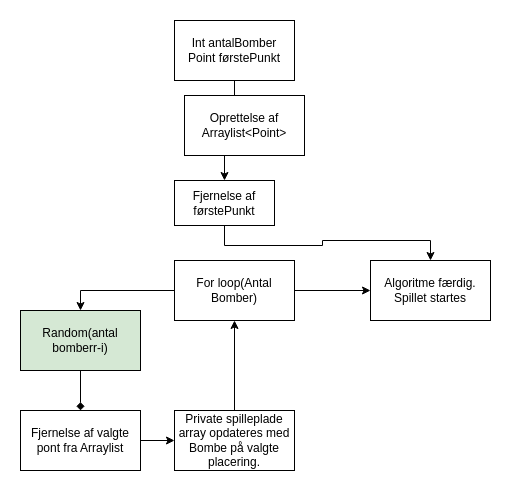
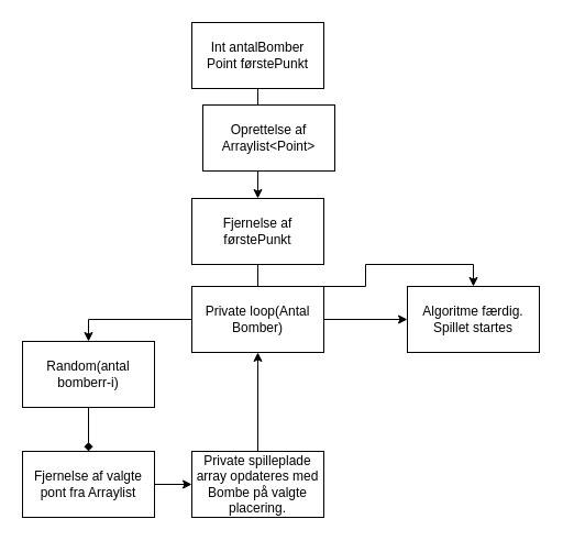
- <mxCell id="7" value="Fjernelse af førstePunkt" style="rounded=0;whiteSpace=wrap;html=1;" vertex="1" parent="1"><mxGeometry x="174" y="180" width="100" height="45" as="geometry" /></mxCell>
+ <mxCell id="7" value="Fjernelse af førstePunkt" style="rounded=0;whiteSpace=wrap;html=1;" vertex="1" parent="1"><mxGeometry x="174" y="180" width="120" height="60" as="geometry" /></mxCell>
- <mxCell id="10" value="For loop(Antal Bomber)" style="rounded=0;whiteSpace=wrap;html=1;" vertex="1" parent="1"><mxGeometry x="174" y="260" width="120" height="60" as="geometry" /></mxCell>
+ <mxCell id="10" value="Private loop(Antal Bomber)" style="rounded=0;whiteSpace=wrap;html=1;" vertex="1" parent="1"><mxGeometry x="174" y="260" width="120" height="60" as="geometry" /></mxCell>
- <mxCell id="12" value="Random(antal bomberr-i)" style="rounded=0;whiteSpace=wrap;html=1;fillColor=#d5e8d4;" vertex="1" parent="1"><mxGeometry x="20" y="310" width="120" height="60" as="geometry" /></mxCell>
+ <mxCell id="12" value="Random(antal bomberr-i)" style="rounded=0;whiteSpace=wrap;html=1;" vertex="1" parent="1"><mxGeometry x="20" y="310" width="120" height="60" as="geometry" /></mxCell>
